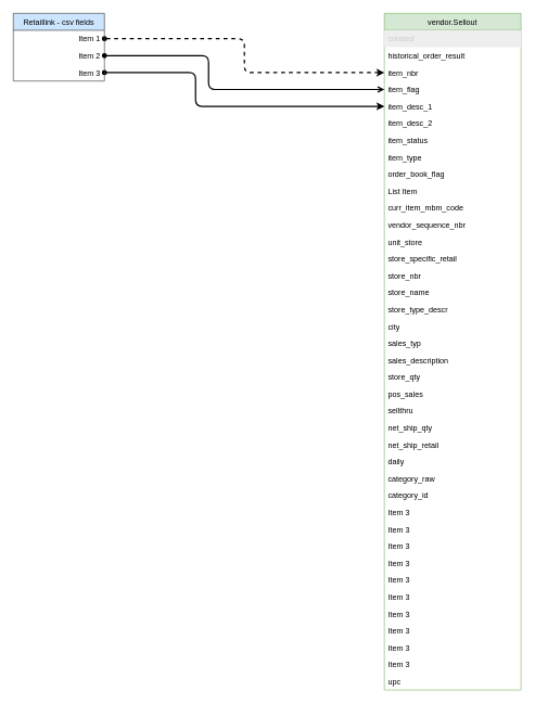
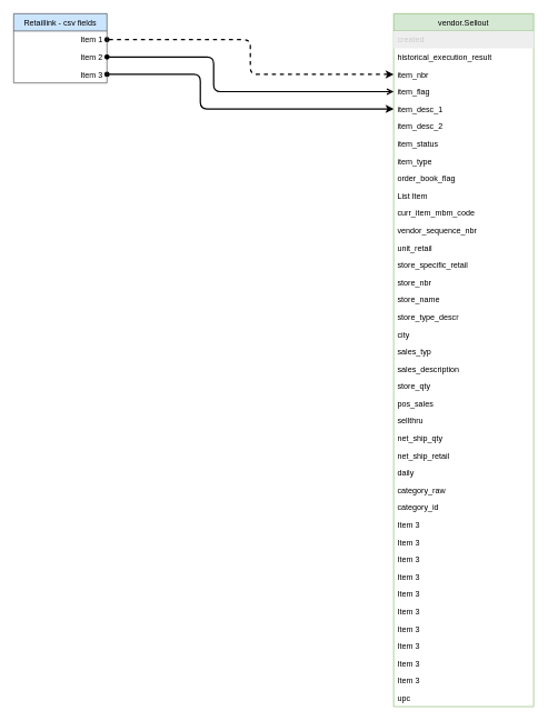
- <mxCell id="4" value="historical_order_result" style="text;strokeColor=none;fillColor=none;align=left;verticalAlign=top;spacingLeft=4;spacingRight=4;overflow=hidden;rotatable=0;points=[[0,0.5],[1,0.5]];portConstraint=eastwest;" vertex="1" parent="2"><mxGeometry y="52" width="210" height="26" as="geometry" /></mxCell>
+ <mxCell id="4" value="historical_execution_result" style="text;strokeColor=none;fillColor=none;align=left;verticalAlign=top;spacingLeft=4;spacingRight=4;overflow=hidden;rotatable=0;points=[[0,0.5],[1,0.5]];portConstraint=eastwest;" vertex="1" parent="2"><mxGeometry y="52" width="210" height="26" as="geometry" /></mxCell>
- <mxCell id="15" value="unit_store" style="text;strokeColor=none;fillColor=none;align=left;verticalAlign=top;spacingLeft=4;spacingRight=4;overflow=hidden;rotatable=0;points=[[0,0.5],[1,0.5]];portConstraint=eastwest;" vertex="1" parent="2"><mxGeometry y="338" width="210" height="26" as="geometry" /></mxCell>
+ <mxCell id="15" value="unit_retail" style="text;strokeColor=none;fillColor=none;align=left;verticalAlign=top;spacingLeft=4;spacingRight=4;overflow=hidden;rotatable=0;points=[[0,0.5],[1,0.5]];portConstraint=eastwest;" vertex="1" parent="2"><mxGeometry y="338" width="210" height="26" as="geometry" /></mxCell>
